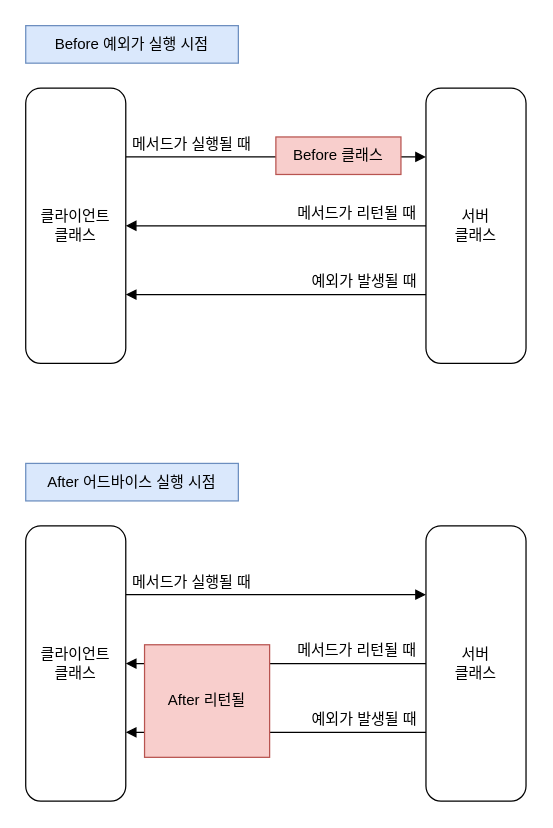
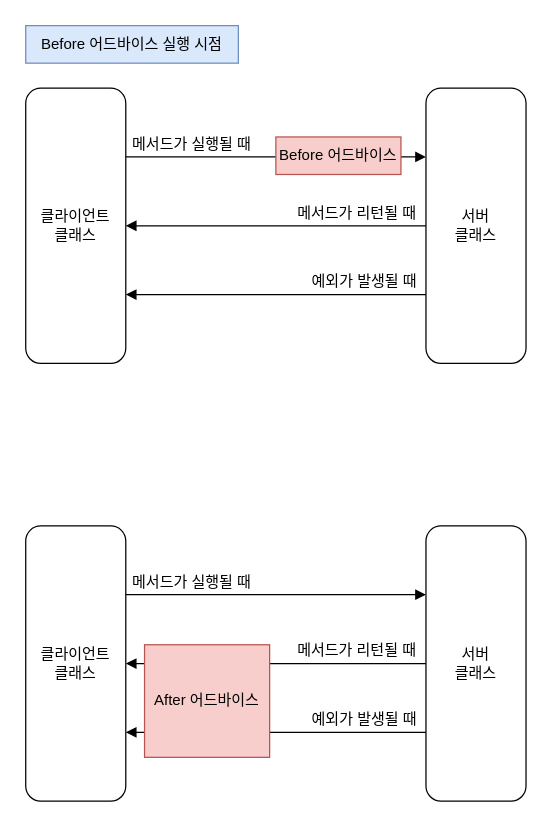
- <mxCell id="18" value="Before 예외가 실행 시점" style="text;html=1;strokeColor=#6c8ebf;fillColor=#dae8fc;align=center;verticalAlign=middle;whiteSpace=wrap;rounded=0;" vertex="1" parent="1"><mxGeometry x="20" y="20" width="170" height="30" as="geometry" /></mxCell>
+ <mxCell id="18" value="Before 어드바이스 실행 시점" style="text;html=1;strokeColor=#6c8ebf;fillColor=#dae8fc;align=center;verticalAlign=middle;whiteSpace=wrap;rounded=0;" vertex="1" parent="1"><mxGeometry x="20" y="20" width="170" height="30" as="geometry" /></mxCell>
- <mxCell id="20" value="Before 클래스" style="text;html=1;strokeColor=#b85450;fillColor=#f8cecc;align=center;verticalAlign=middle;whiteSpace=wrap;rounded=0;" vertex="1" parent="1"><mxGeometry x="220" y="109" width="100" height="30" as="geometry" /></mxCell>
+ <mxCell id="20" value="Before 어드바이스" style="text;html=1;strokeColor=#b85450;fillColor=#f8cecc;align=center;verticalAlign=middle;whiteSpace=wrap;rounded=0;" vertex="1" parent="1"><mxGeometry x="220" y="109" width="100" height="30" as="geometry" /></mxCell>
- <mxCell id="19" value="After 어드바이스 실행 시점" style="text;html=1;strokeColor=#6c8ebf;fillColor=#dae8fc;align=center;verticalAlign=middle;whiteSpace=wrap;rounded=0;" vertex="1" parent="1"><mxGeometry x="20" y="370" width="170" height="30" as="geometry" /></mxCell>
- <mxCell id="21" value="After 리턴될" style="text;html=1;strokeColor=#b85450;fillColor=#f8cecc;align=center;verticalAlign=middle;whiteSpace=wrap;rounded=0;" vertex="1" parent="1"><mxGeometry x="115" y="515" width="100" height="90" as="geometry" /></mxCell>
+ <mxCell id="21" value="After 어드바이스" style="text;html=1;strokeColor=#b85450;fillColor=#f8cecc;align=center;verticalAlign=middle;whiteSpace=wrap;rounded=0;" vertex="1" parent="1"><mxGeometry x="115" y="515" width="100" height="90" as="geometry" /></mxCell>
